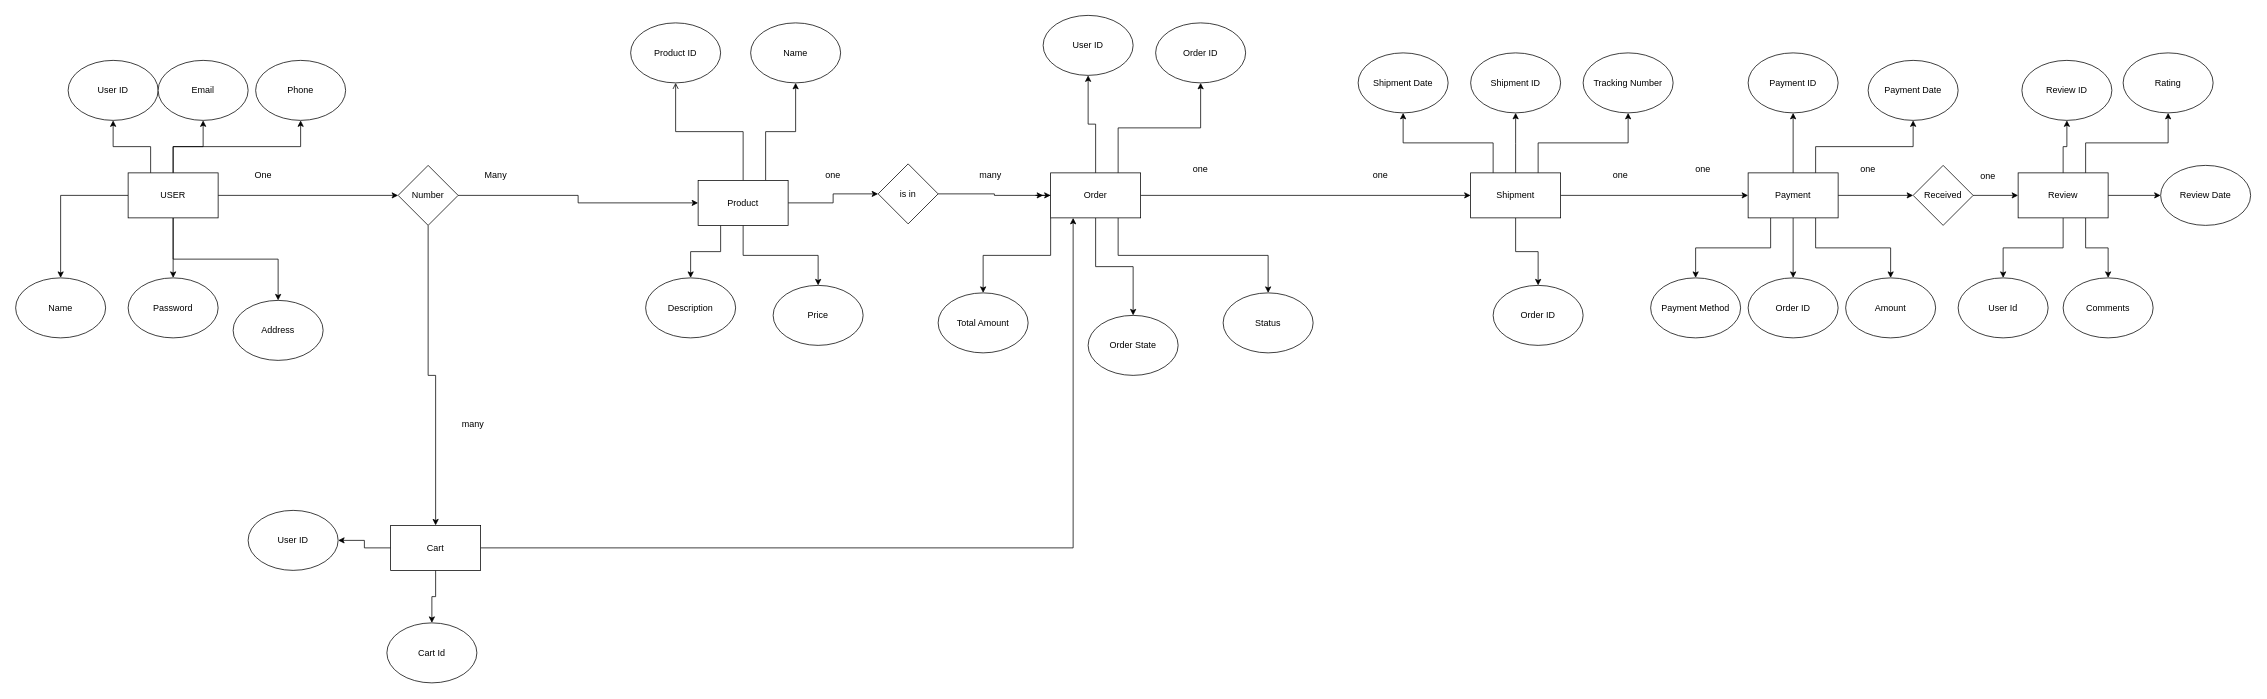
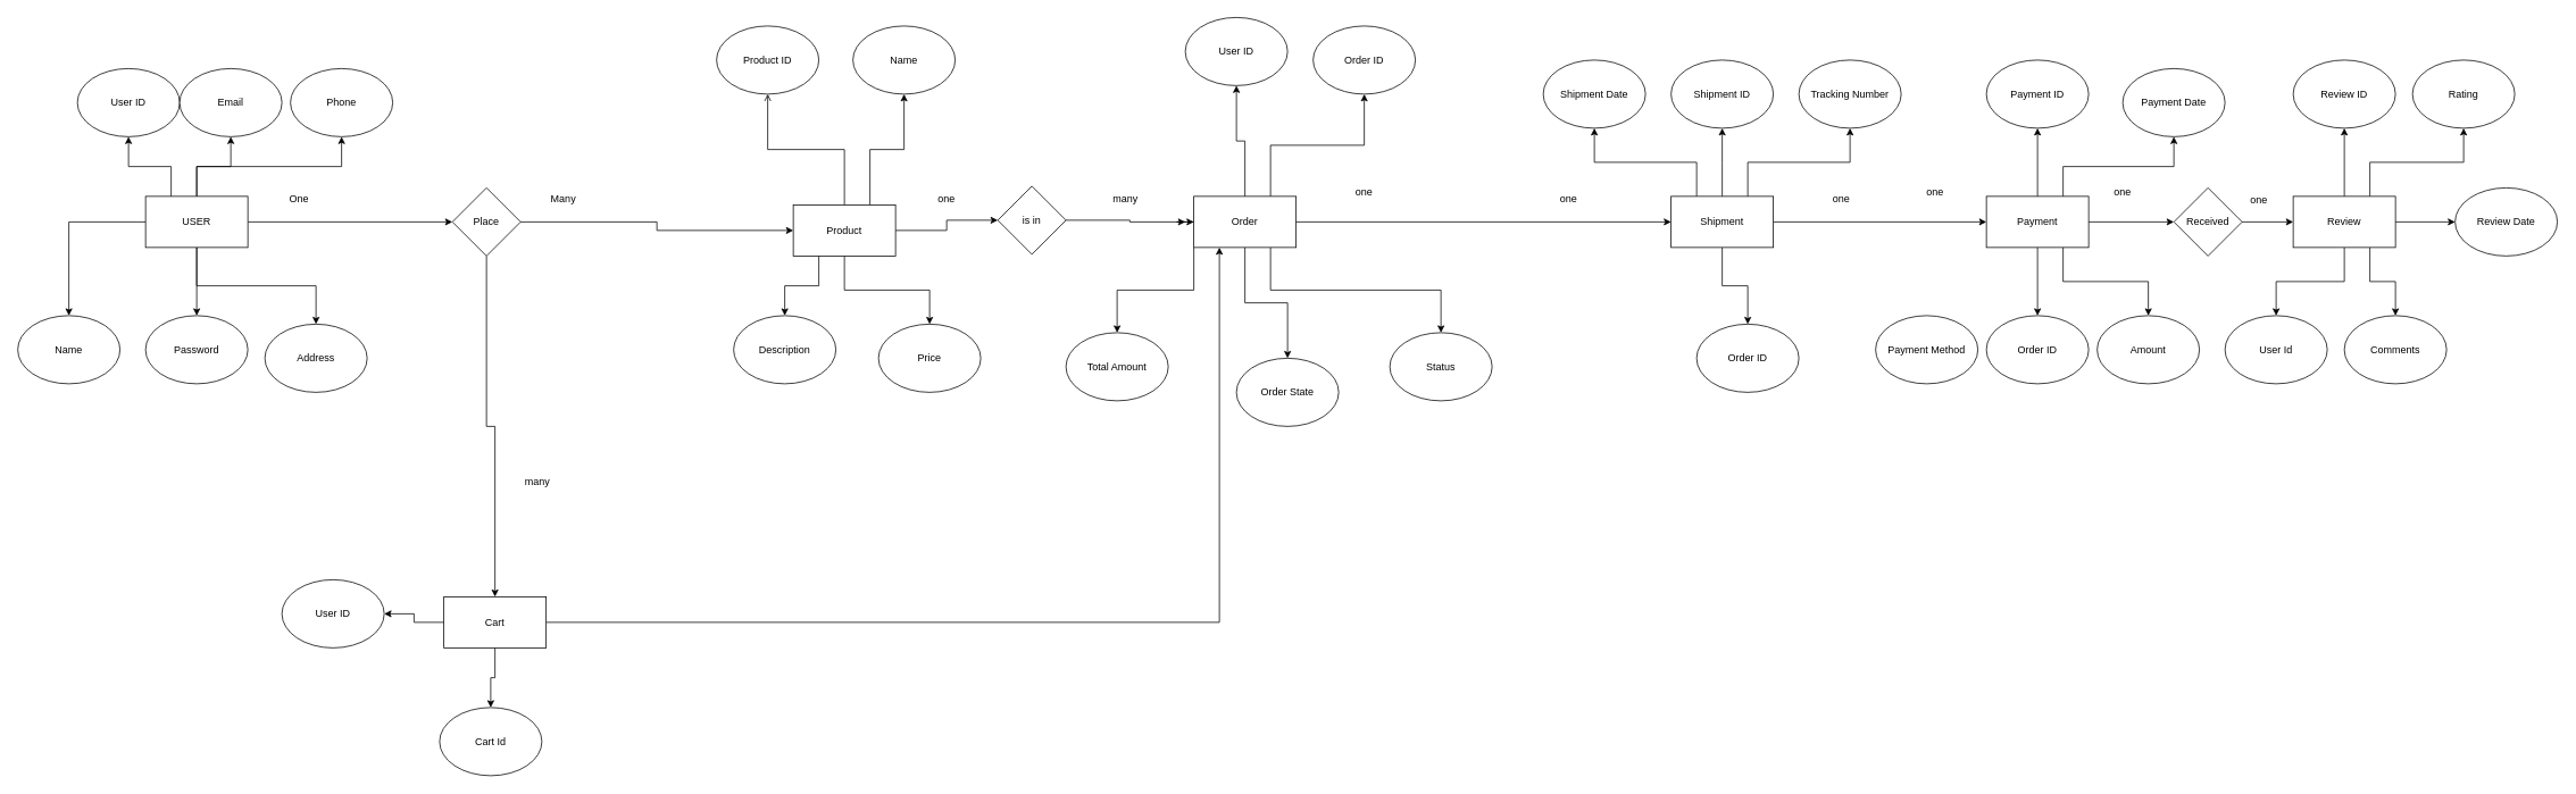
- <mxCell id="79" value="Review ID" style="ellipse;whiteSpace=wrap;html=1;" vertex="1" parent="1"><mxGeometry x="2695" y="80" width="120" height="80" as="geometry" /></mxCell>
+ <mxCell id="79" value="Review ID" style="ellipse;whiteSpace=wrap;html=1;" vertex="1" parent="1"><mxGeometry x="2690" y="70" width="120" height="80" as="geometry" /></mxCell>
- <mxCell id="13" value="Number" style="rhombus;whiteSpace=wrap;html=1;rounded=0;" vertex="1" parent="1"><mxGeometry x="530" y="220" width="80" height="80" as="geometry" /></mxCell>
+ <mxCell id="13" value="Place" style="rhombus;whiteSpace=wrap;html=1;rounded=0;" vertex="1" parent="1"><mxGeometry x="530" y="220" width="80" height="80" as="geometry" /></mxCell>
- <mxCell id="63" style="edgeStyle=orthogonalEdgeStyle;rounded=0;orthogonalLoop=1;jettySize=auto;html=1;exitX=0.25;exitY=1;exitDx=0;exitDy=0;" edge="1" parent="1" source="65" target="70"><mxGeometry relative="1" as="geometry" /></mxCell>
- <mxCell id="26" value="Address        " style="ellipse;whiteSpace=wrap;html=1;" vertex="1" parent="1"><mxGeometry x="310" y="400" width="120" height="80" as="geometry" /></mxCell>
+ <mxCell id="26" value="Address        " style="ellipse;whiteSpace=wrap;html=1;" vertex="1" parent="1"><mxGeometry x="310" y="380" width="120" height="80" as="geometry" /></mxCell>
